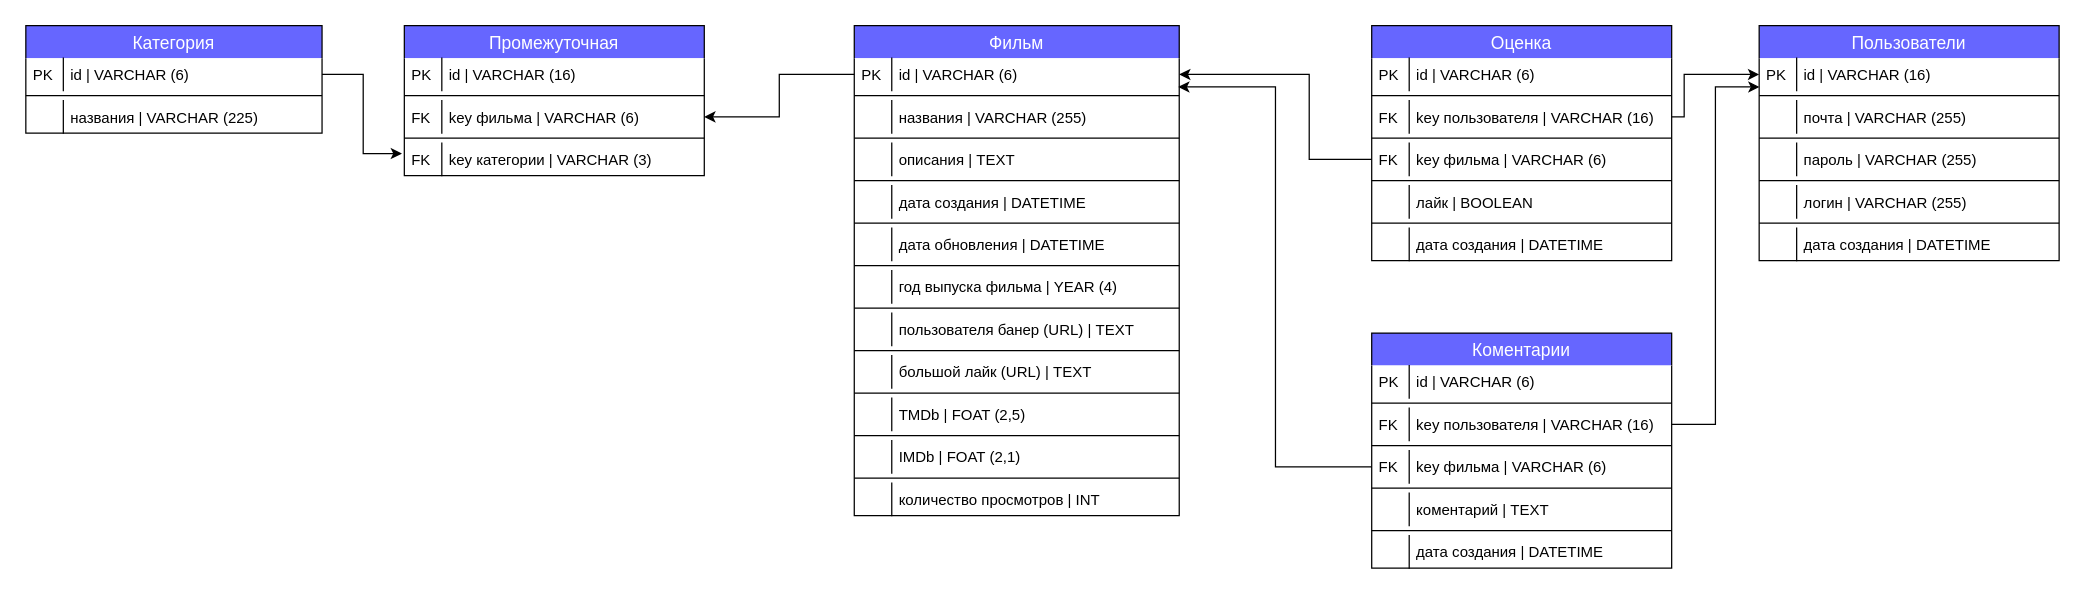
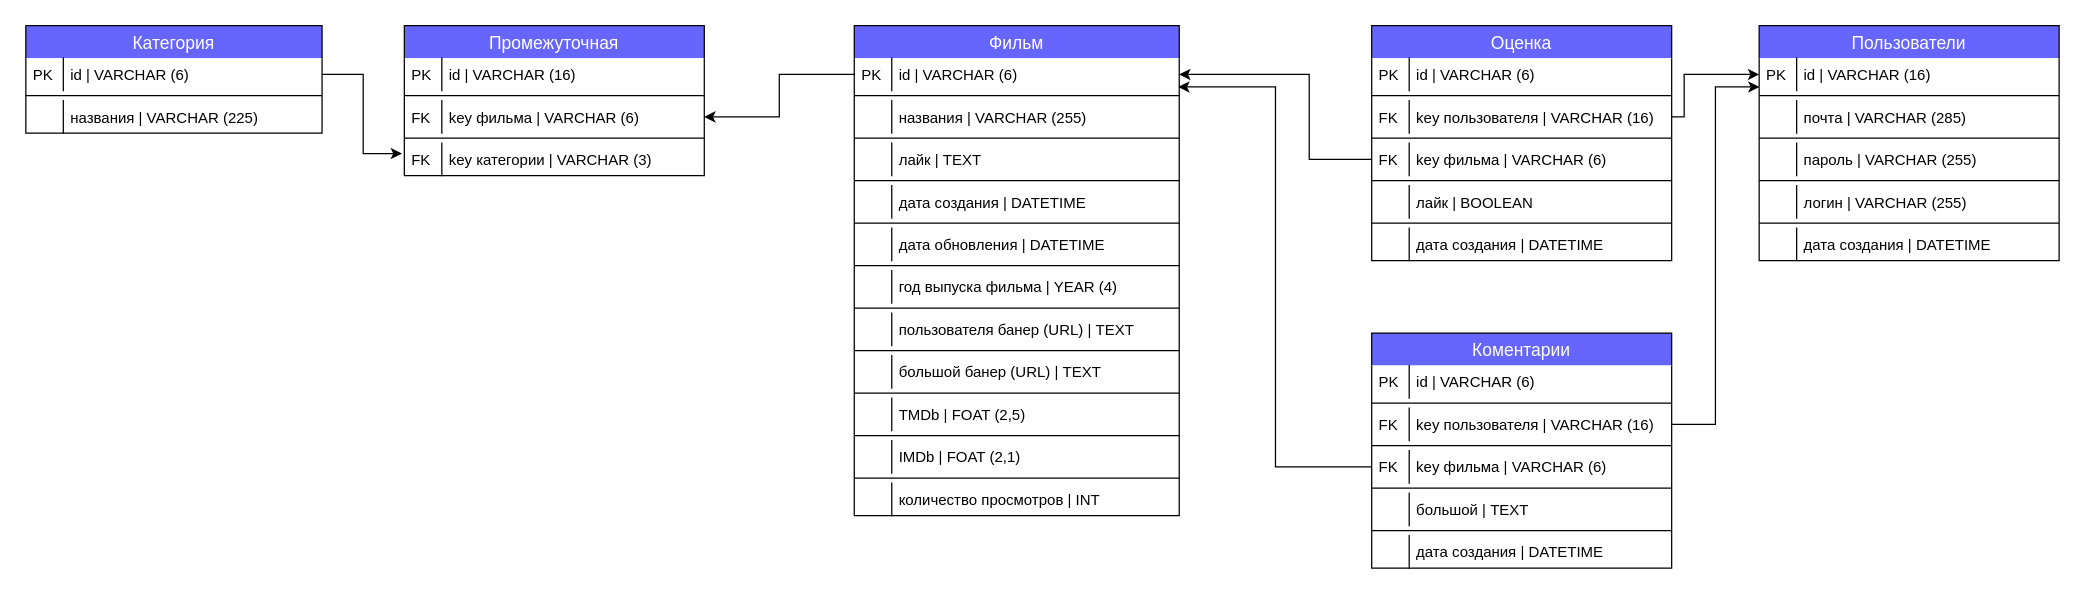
- <mxCell id="6" value="почта | VARCHAR (255)" style="shape=partialRectangle;top=0;left=0;right=0;bottom=0;align=left;verticalAlign=middle;fillColor=none;spacingLeft=34;spacingRight=4;overflow=hidden;rotatable=0;points=[[0,0.5],[1,0.5]];portConstraint=eastwest;dropTarget=0;fontSize=12;labelBackgroundColor=none;strokeColor=#3333FF;fontColor=#000000;" vertex="1" parent="2"><mxGeometry y="60" width="240" height="26" as="geometry" /></mxCell>
+ <mxCell id="6" value="почта | VARCHAR (285)" style="shape=partialRectangle;top=0;left=0;right=0;bottom=0;align=left;verticalAlign=middle;fillColor=none;spacingLeft=34;spacingRight=4;overflow=hidden;rotatable=0;points=[[0,0.5],[1,0.5]];portConstraint=eastwest;dropTarget=0;fontSize=12;labelBackgroundColor=none;strokeColor=#3333FF;fontColor=#000000;" vertex="1" parent="2"><mxGeometry y="60" width="240" height="26" as="geometry" /></mxCell>
- <mxCell id="54" value="описания | TEXT" style="shape=partialRectangle;top=0;left=0;right=0;bottom=0;align=left;verticalAlign=middle;fillColor=none;spacingLeft=34;spacingRight=4;overflow=hidden;rotatable=0;points=[[0,0.5],[1,0.5]];portConstraint=eastwest;dropTarget=0;fontSize=12;labelBackgroundColor=none;strokeColor=#3333FF;fontColor=#000000;" vertex="1" parent="47"><mxGeometry y="94" width="260" height="26" as="geometry" /></mxCell>
+ <mxCell id="54" value="лайк | TEXT" style="shape=partialRectangle;top=0;left=0;right=0;bottom=0;align=left;verticalAlign=middle;fillColor=none;spacingLeft=34;spacingRight=4;overflow=hidden;rotatable=0;points=[[0,0.5],[1,0.5]];portConstraint=eastwest;dropTarget=0;fontSize=12;labelBackgroundColor=none;strokeColor=#3333FF;fontColor=#000000;" vertex="1" parent="47"><mxGeometry y="94" width="260" height="26" as="geometry" /></mxCell>
- <mxCell id="69" value="большой лайк (URL) | TEXT" style="shape=partialRectangle;top=0;left=0;right=0;bottom=0;align=left;verticalAlign=middle;fillColor=none;spacingLeft=34;spacingRight=4;overflow=hidden;rotatable=0;points=[[0,0.5],[1,0.5]];portConstraint=eastwest;dropTarget=0;fontSize=12;labelBackgroundColor=none;strokeColor=#3333FF;fontColor=#000000;" vertex="1" parent="47"><mxGeometry y="264" width="260" height="26" as="geometry" /></mxCell>
+ <mxCell id="69" value="большой банер (URL) | TEXT" style="shape=partialRectangle;top=0;left=0;right=0;bottom=0;align=left;verticalAlign=middle;fillColor=none;spacingLeft=34;spacingRight=4;overflow=hidden;rotatable=0;points=[[0,0.5],[1,0.5]];portConstraint=eastwest;dropTarget=0;fontSize=12;labelBackgroundColor=none;strokeColor=#3333FF;fontColor=#000000;" vertex="1" parent="47"><mxGeometry y="264" width="260" height="26" as="geometry" /></mxCell>
- <mxCell id="42" value="коментарий | TEXT " style="shape=partialRectangle;top=0;left=0;right=0;bottom=0;align=left;verticalAlign=middle;fillColor=none;spacingLeft=34;spacingRight=4;overflow=hidden;rotatable=0;points=[[0,0.5],[1,0.5]];portConstraint=eastwest;dropTarget=0;fontSize=12;labelBackgroundColor=none;strokeColor=#3333FF;fontColor=#000000;" vertex="1" parent="32"><mxGeometry y="128" width="240" height="26" as="geometry" /></mxCell>
+ <mxCell id="42" value="большой | TEXT " style="shape=partialRectangle;top=0;left=0;right=0;bottom=0;align=left;verticalAlign=middle;fillColor=none;spacingLeft=34;spacingRight=4;overflow=hidden;rotatable=0;points=[[0,0.5],[1,0.5]];portConstraint=eastwest;dropTarget=0;fontSize=12;labelBackgroundColor=none;strokeColor=#3333FF;fontColor=#000000;" vertex="1" parent="32"><mxGeometry y="128" width="240" height="26" as="geometry" /></mxCell>
